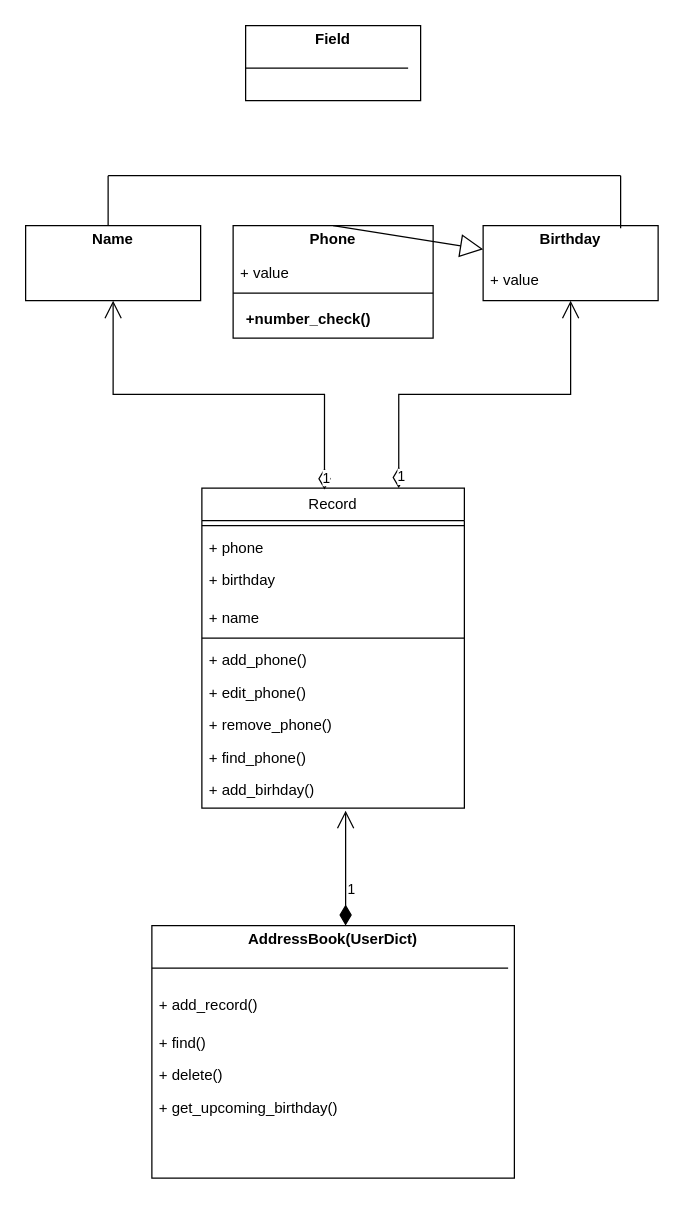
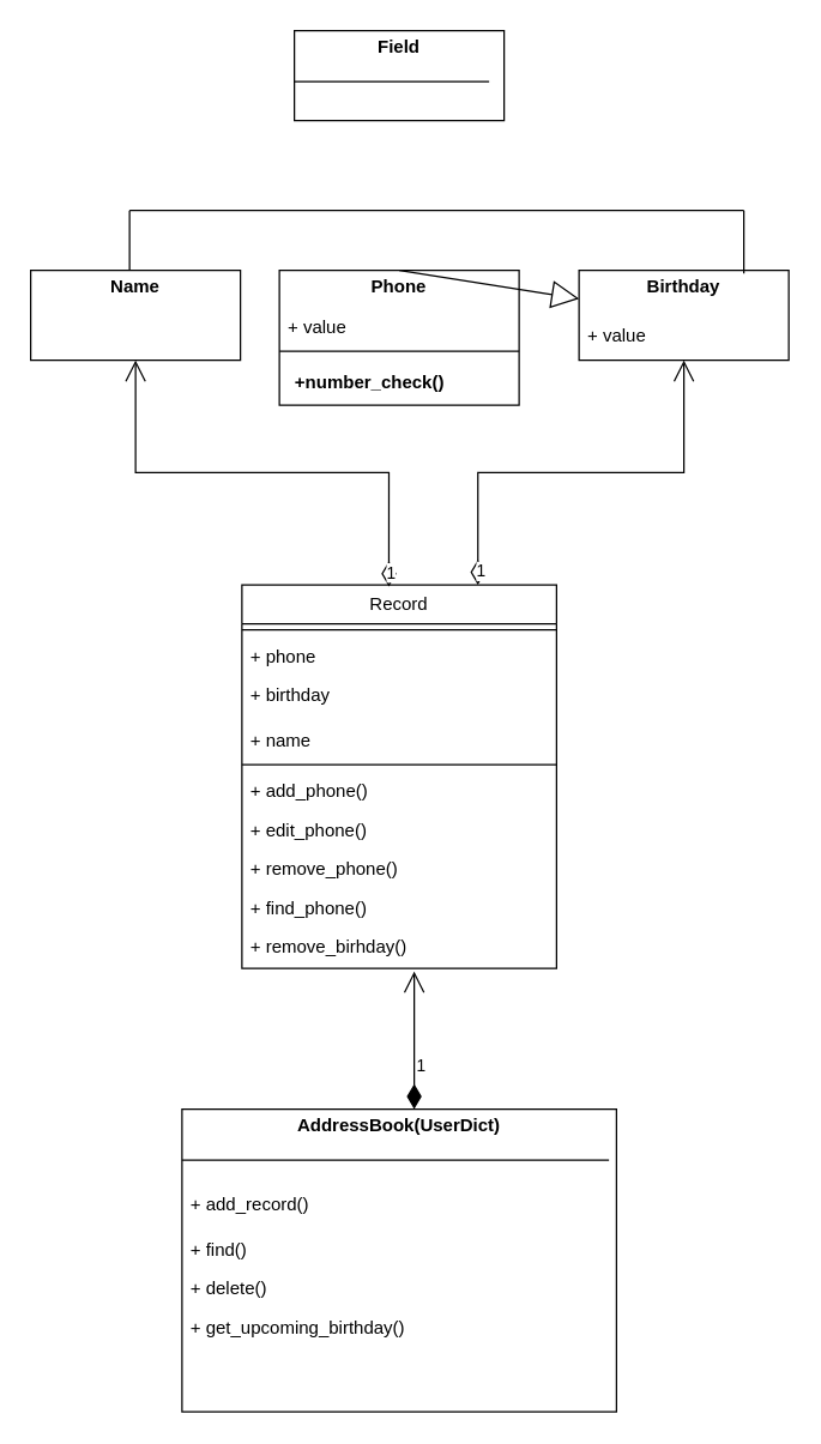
- <mxCell id="19" value="+ add_birhday()" style="text;strokeColor=none;fillColor=none;align=left;verticalAlign=top;spacingLeft=4;spacingRight=4;overflow=hidden;rotatable=0;points=[[0,0.5],[1,0.5]];portConstraint=eastwest;whiteSpace=wrap;html=1;" parent="8" vertex="1"><mxGeometry y="228" width="210" height="28" as="geometry" /></mxCell>
+ <mxCell id="19" value="+ remove_birhday()" style="text;strokeColor=none;fillColor=none;align=left;verticalAlign=top;spacingLeft=4;spacingRight=4;overflow=hidden;rotatable=0;points=[[0,0.5],[1,0.5]];portConstraint=eastwest;whiteSpace=wrap;html=1;" parent="8" vertex="1"><mxGeometry y="228" width="210" height="28" as="geometry" /></mxCell>
